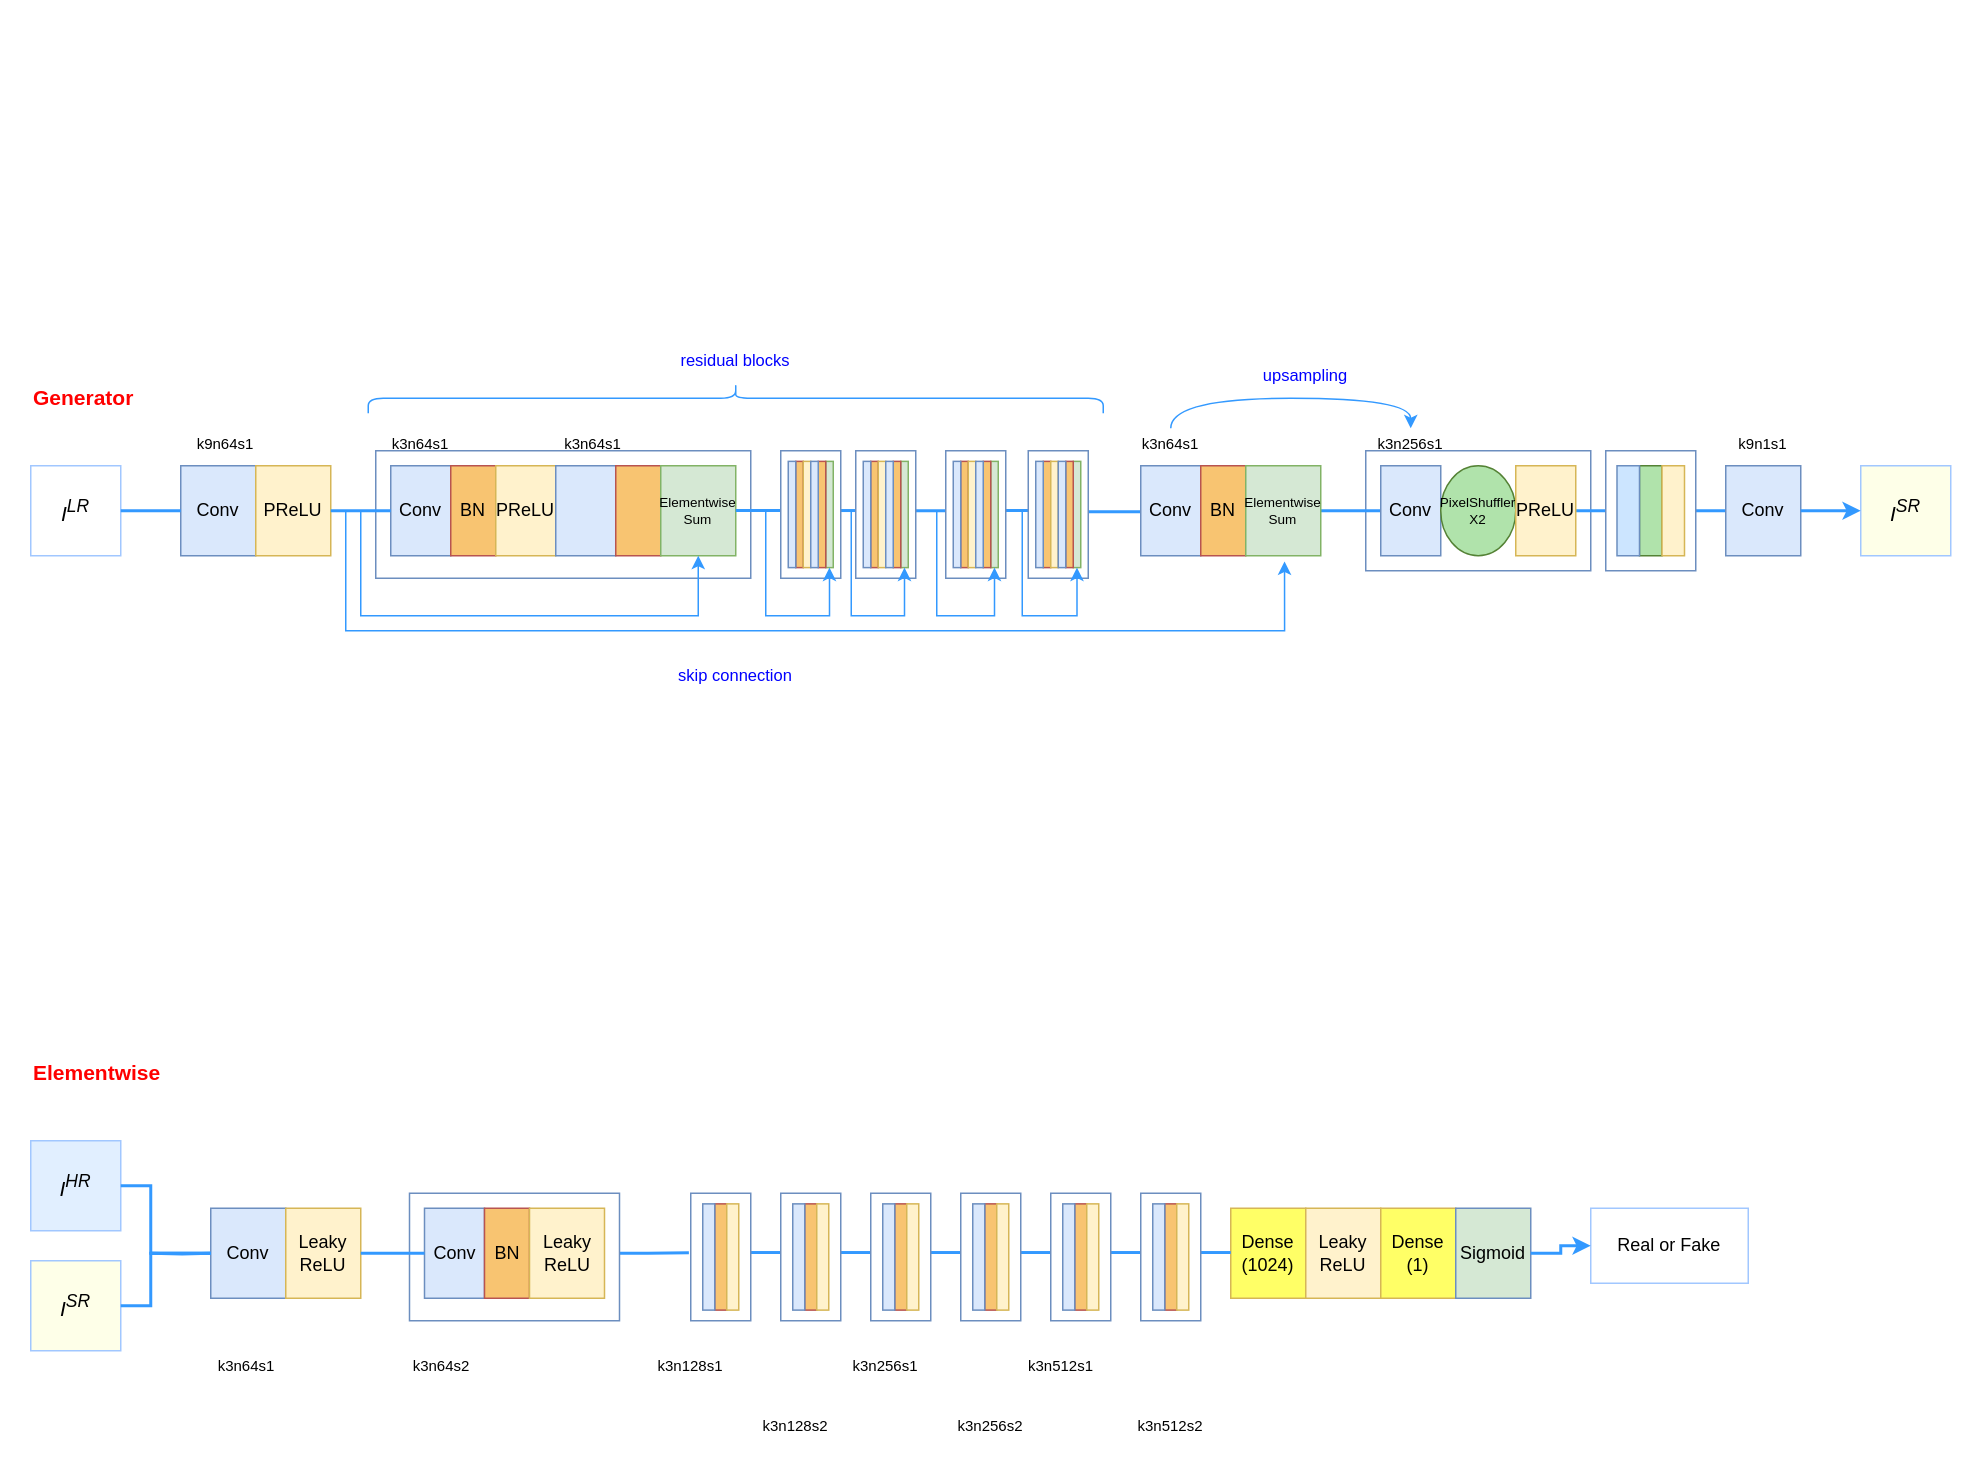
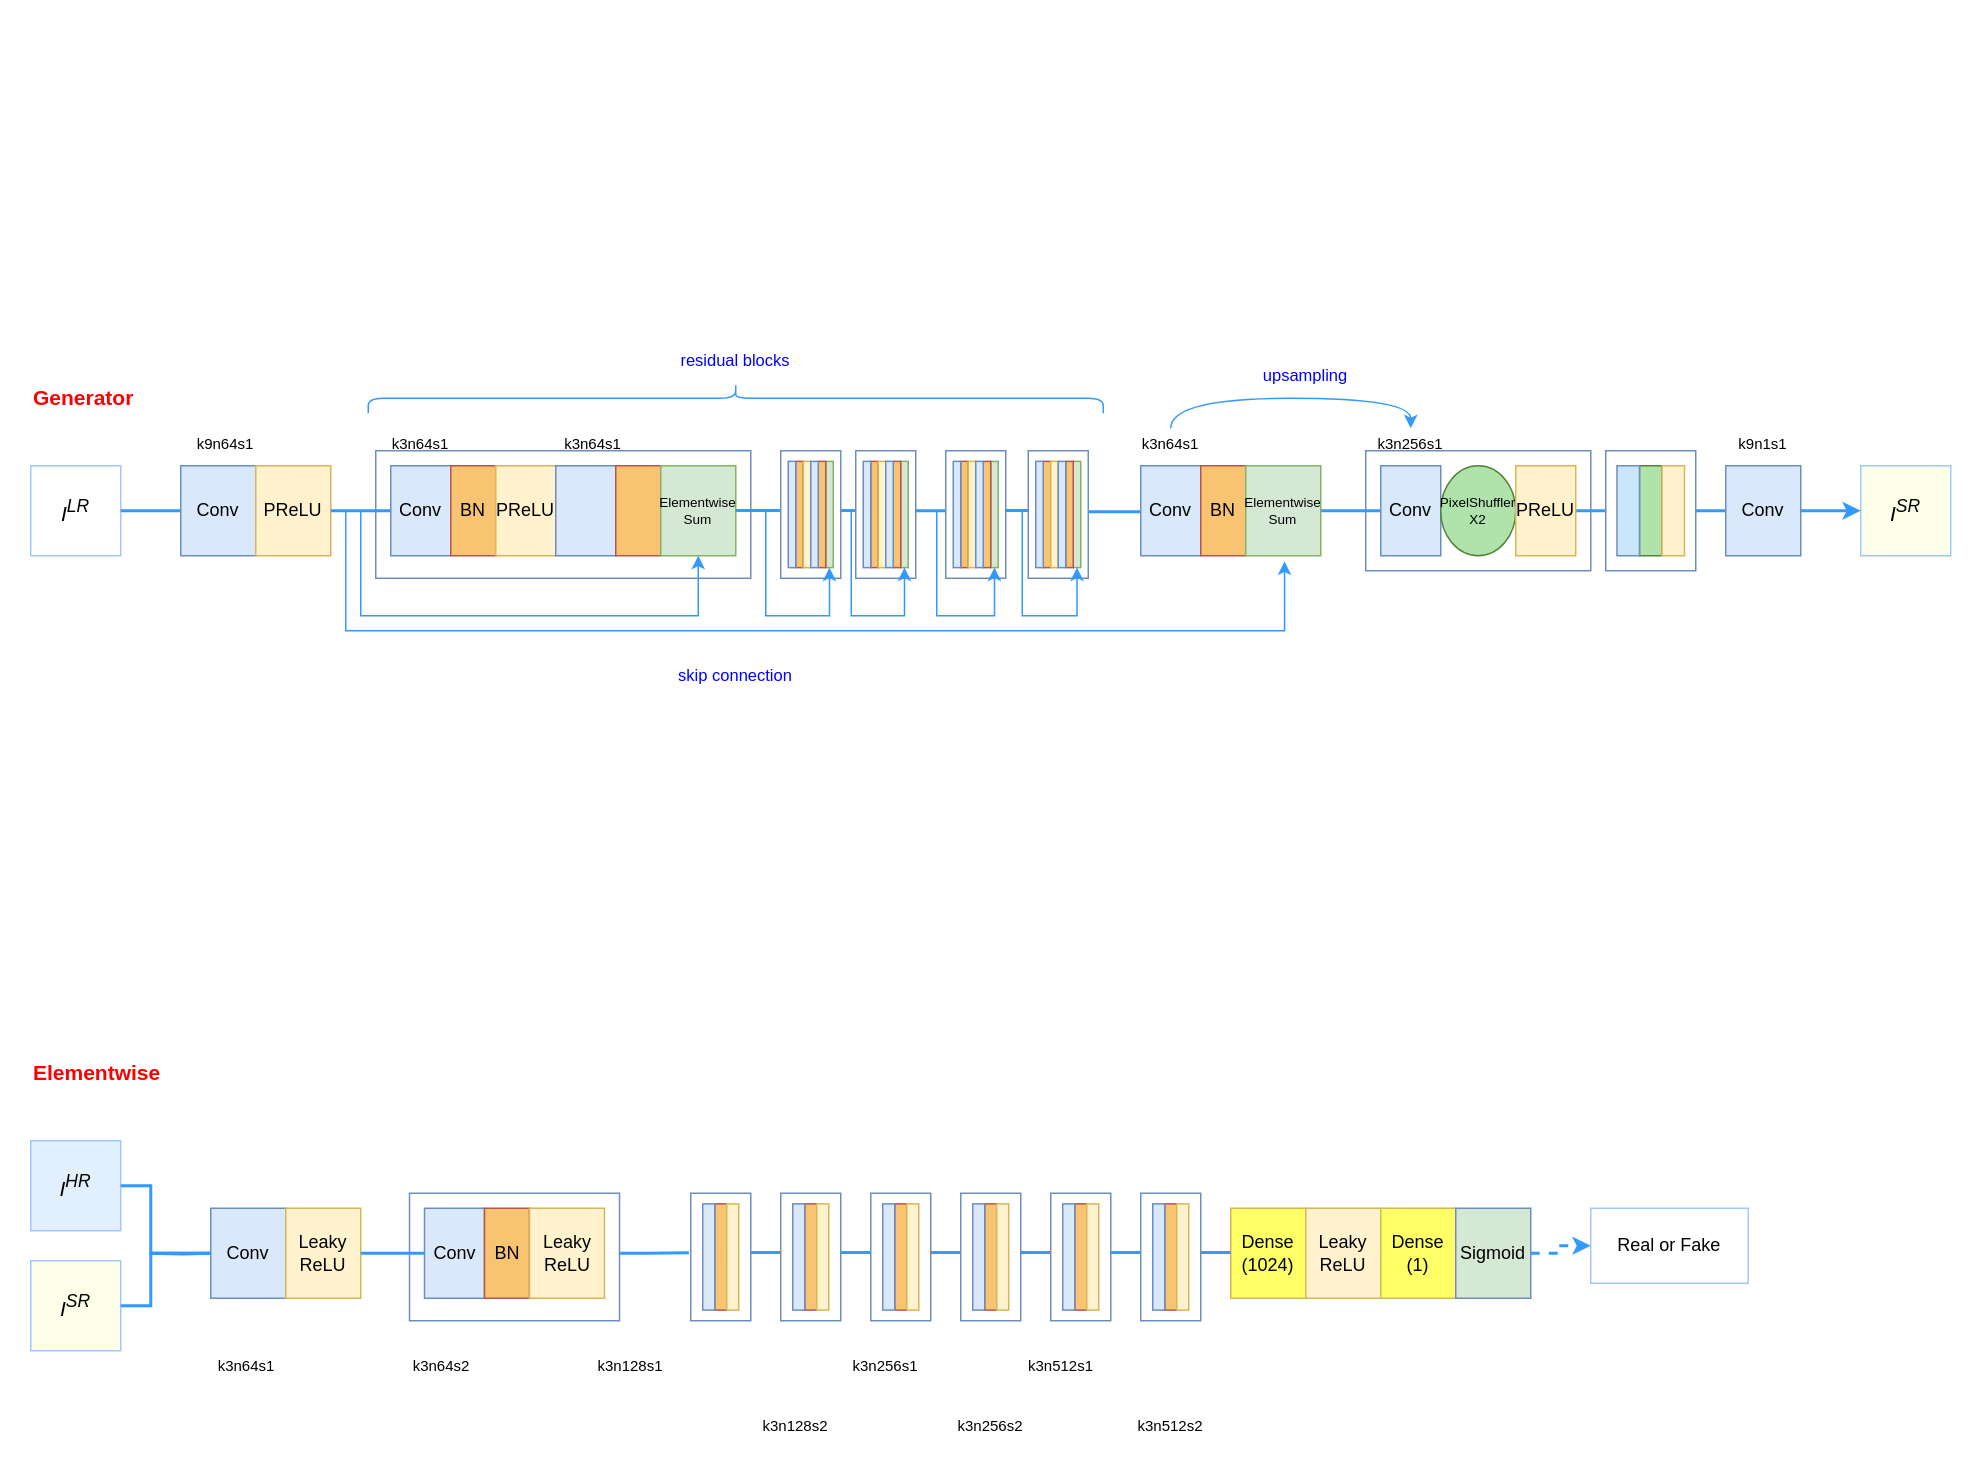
- <mxCell id="75" style="edgeStyle=orthogonalEdgeStyle;rounded=0;orthogonalLoop=1;jettySize=auto;html=1;endArrow=classic;endFill=1;strokeColor=#3399FF;strokeWidth=2;" edge="1" parent="1" source="68" target="69"><mxGeometry relative="1" as="geometry" /></mxCell>
+ <mxCell id="75" style="edgeStyle=orthogonalEdgeStyle;rounded=0;orthogonalLoop=1;jettySize=auto;html=1;endArrow=classic;endFill=1;strokeColor=#3399FF;strokeWidth=2;dashed=1;" edge="1" parent="1" source="68" target="69"><mxGeometry relative="1" as="geometry" /></mxCell>
- <mxCell id="59" value="k3n128s1" style="text;html=1;strokeColor=none;fillColor=none;align=center;verticalAlign=middle;whiteSpace=wrap;rounded=0;fontSize=10;" vertex="1" parent="1"><mxGeometry x="400" y="900" width="120" height="20" as="geometry" /></mxCell>
+ <mxCell id="59" value="k3n128s1" style="text;html=1;strokeColor=none;fillColor=none;align=center;verticalAlign=middle;whiteSpace=wrap;rounded=0;fontSize=10;" vertex="1" parent="1"><mxGeometry x="360" y="900" width="120" height="20" as="geometry" /></mxCell>
